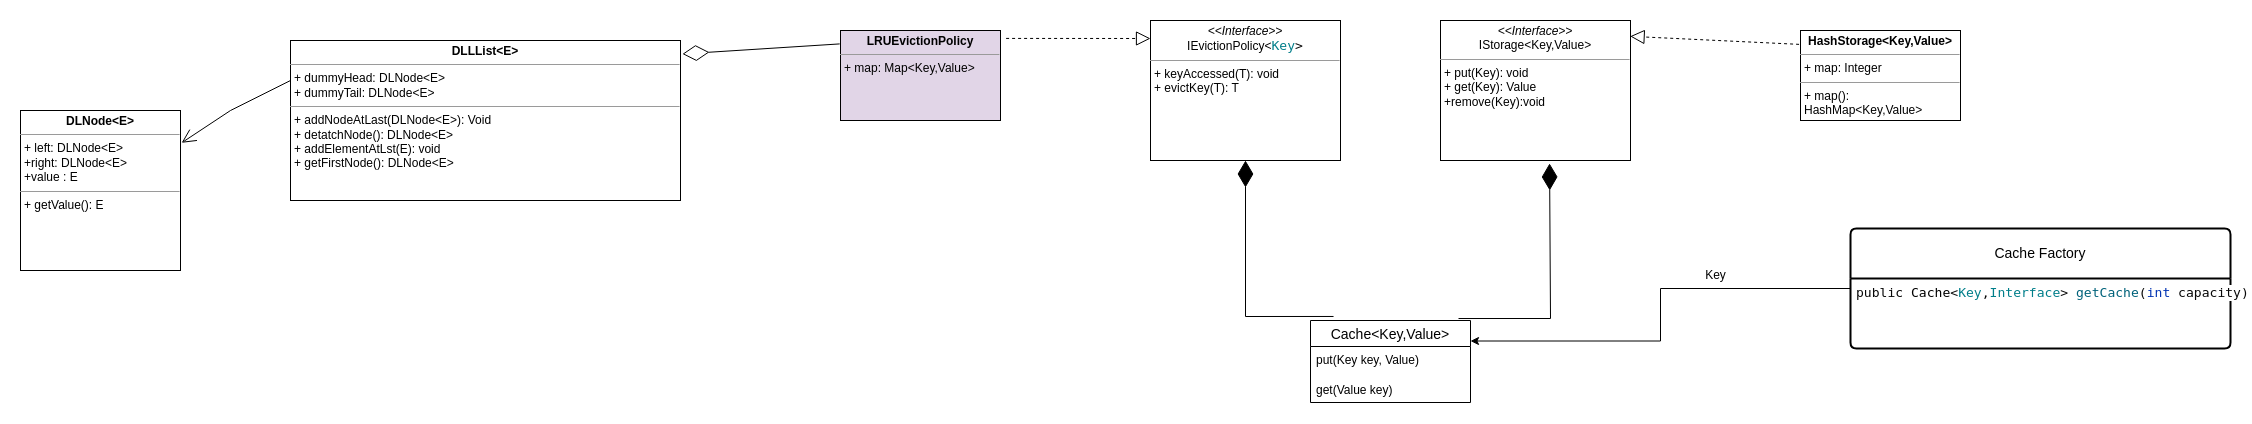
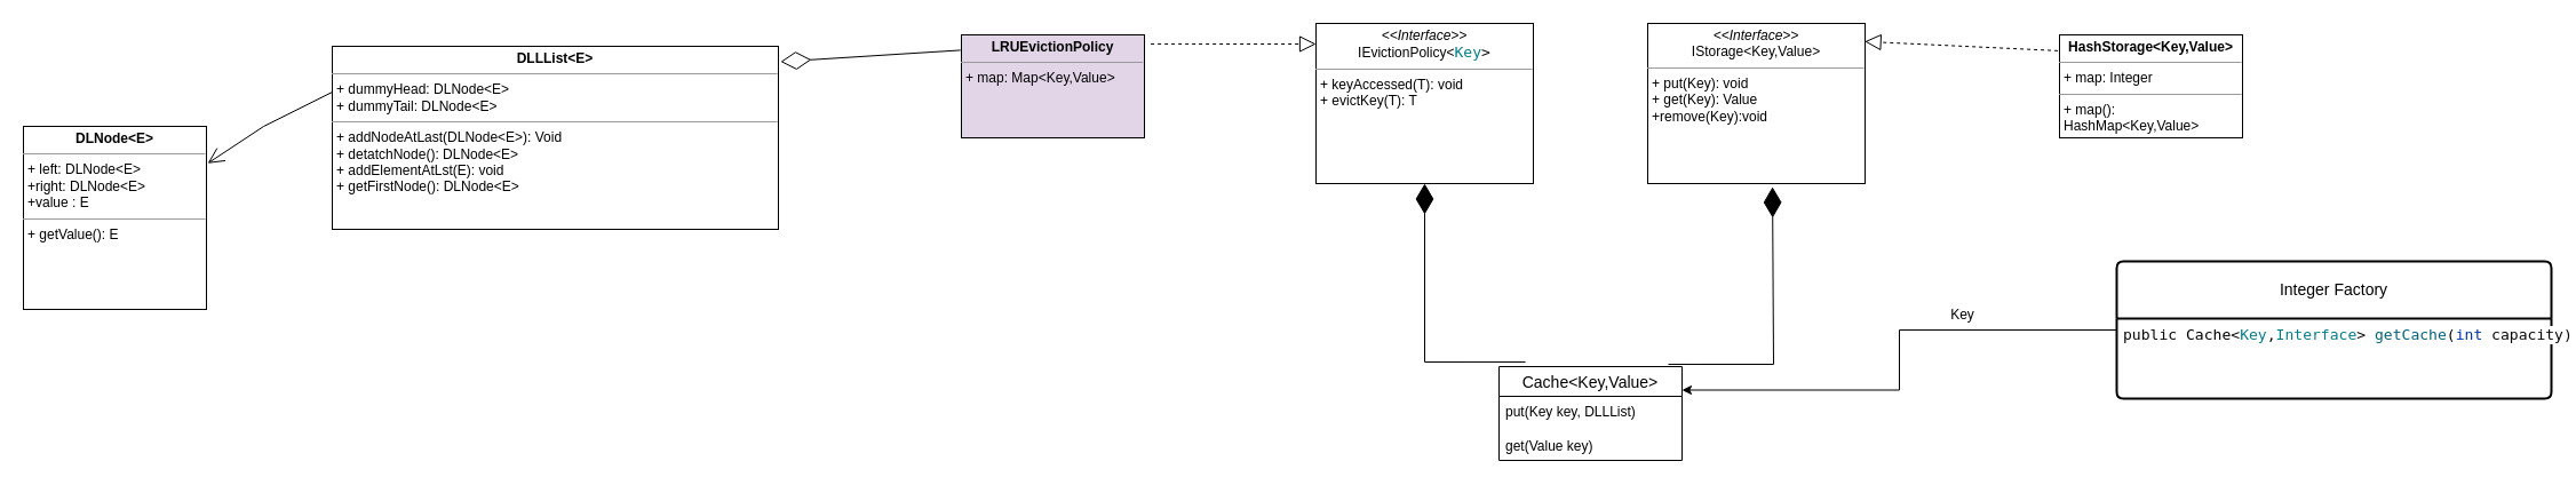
- <mxCell id="3" value="Cache Factory" style="swimlane;childLayout=stackLayout;horizontal=1;startSize=50;horizontalStack=0;rounded=1;fontSize=14;fontStyle=0;strokeWidth=2;resizeParent=0;resizeLast=1;shadow=0;dashed=0;align=center;arcSize=4;whiteSpace=wrap;html=1;" parent="1" vertex="1"><mxGeometry x="1850" y="228" width="380" height="120" as="geometry"><mxRectangle x="220" y="240" width="130" height="50" as="alternateBounds" /></mxGeometry></mxCell>
+ <mxCell id="3" value="Integer Factory" style="swimlane;childLayout=stackLayout;horizontal=1;startSize=50;horizontalStack=0;rounded=1;fontSize=14;fontStyle=0;strokeWidth=2;resizeParent=0;resizeLast=1;shadow=0;dashed=0;align=center;arcSize=4;whiteSpace=wrap;html=1;" parent="1" vertex="1"><mxGeometry x="1850" y="228" width="380" height="120" as="geometry"><mxRectangle x="220" y="240" width="130" height="50" as="alternateBounds" /></mxGeometry></mxCell>
- <mxCell id="6" value="put(Key key, Value)" style="text;strokeColor=none;fillColor=none;spacingLeft=4;spacingRight=4;overflow=hidden;rotatable=0;points=[[0,0.5],[1,0.5]];portConstraint=eastwest;fontSize=12;whiteSpace=wrap;html=1;" parent="5" vertex="1"><mxGeometry y="26" width="160" height="30" as="geometry" /></mxCell>
+ <mxCell id="6" value="put(Key key, DLLList)" style="text;strokeColor=none;fillColor=none;spacingLeft=4;spacingRight=4;overflow=hidden;rotatable=0;points=[[0,0.5],[1,0.5]];portConstraint=eastwest;fontSize=12;whiteSpace=wrap;html=1;" parent="5" vertex="1"><mxGeometry y="26" width="160" height="30" as="geometry" /></mxCell>
